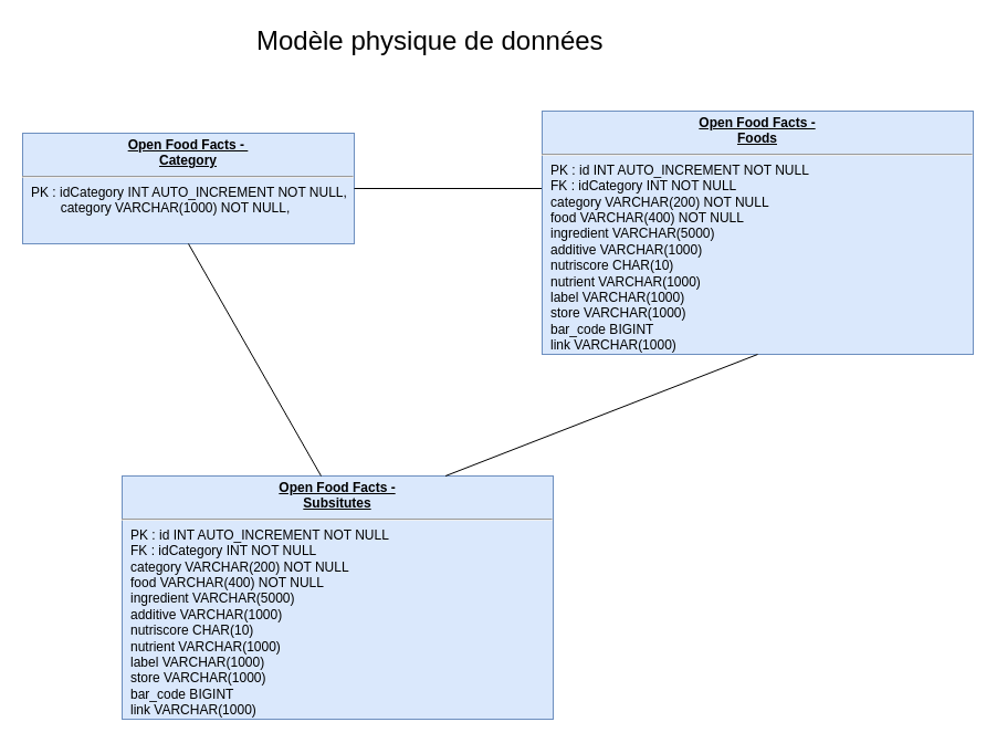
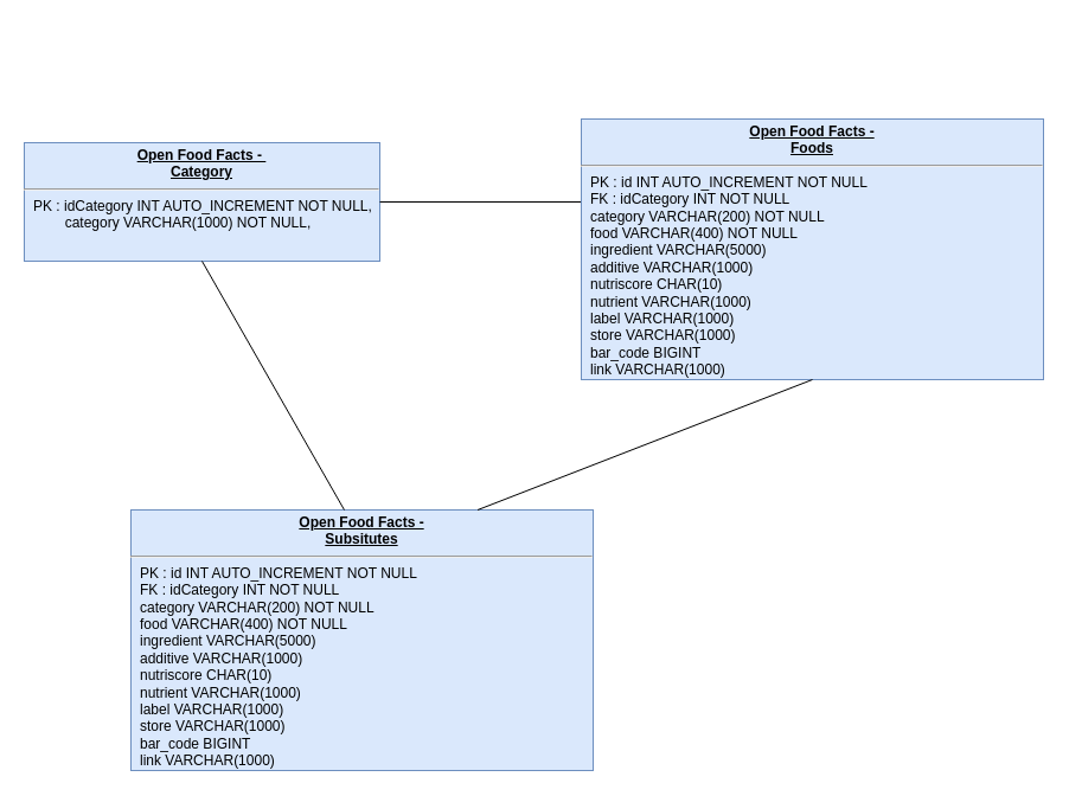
- <mxCell id="3" value="&lt;font style=&quot;font-size: 24px&quot;&gt;Modèle physique de données&lt;/font&gt;" style="text;html=1;resizable=0;points=[];autosize=1;align=left;verticalAlign=top;spacingTop=-4;" vertex="1" parent="1"><mxGeometry x="230" y="20" width="330" height="20" as="geometry" /></mxCell>
